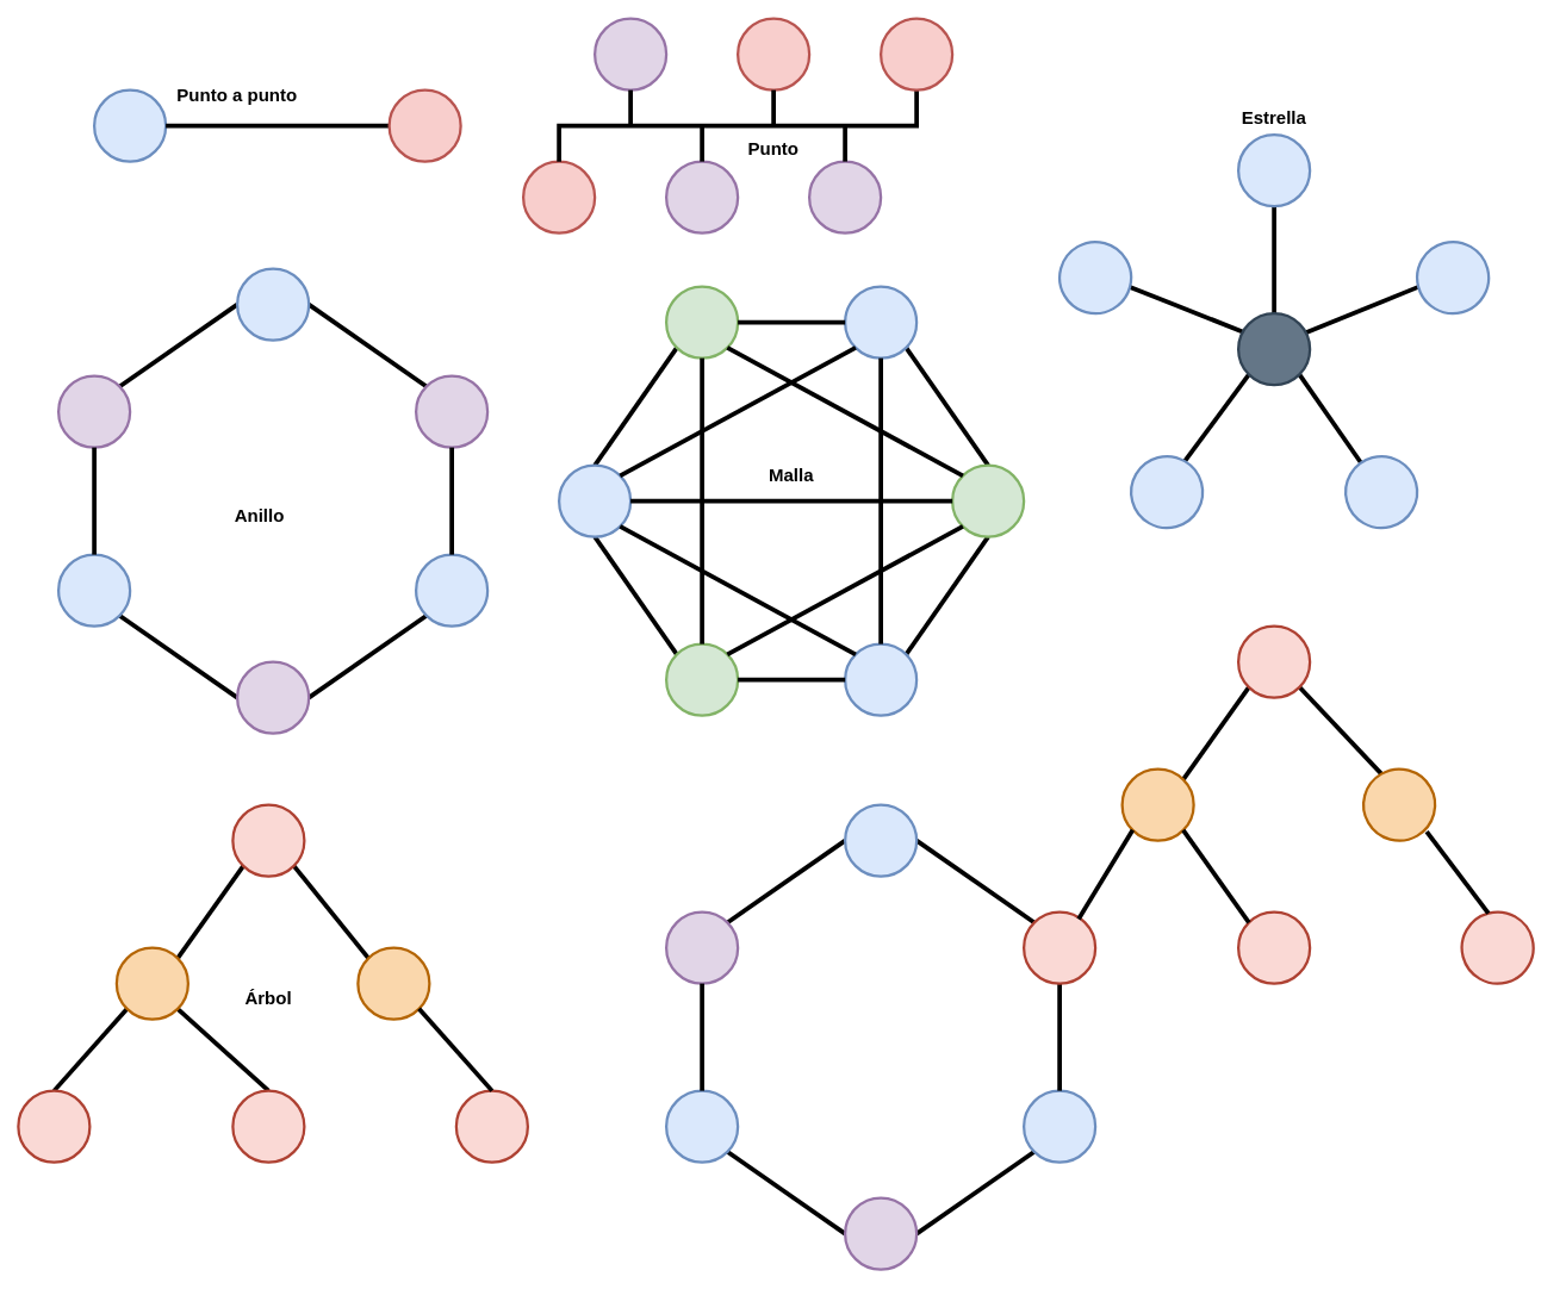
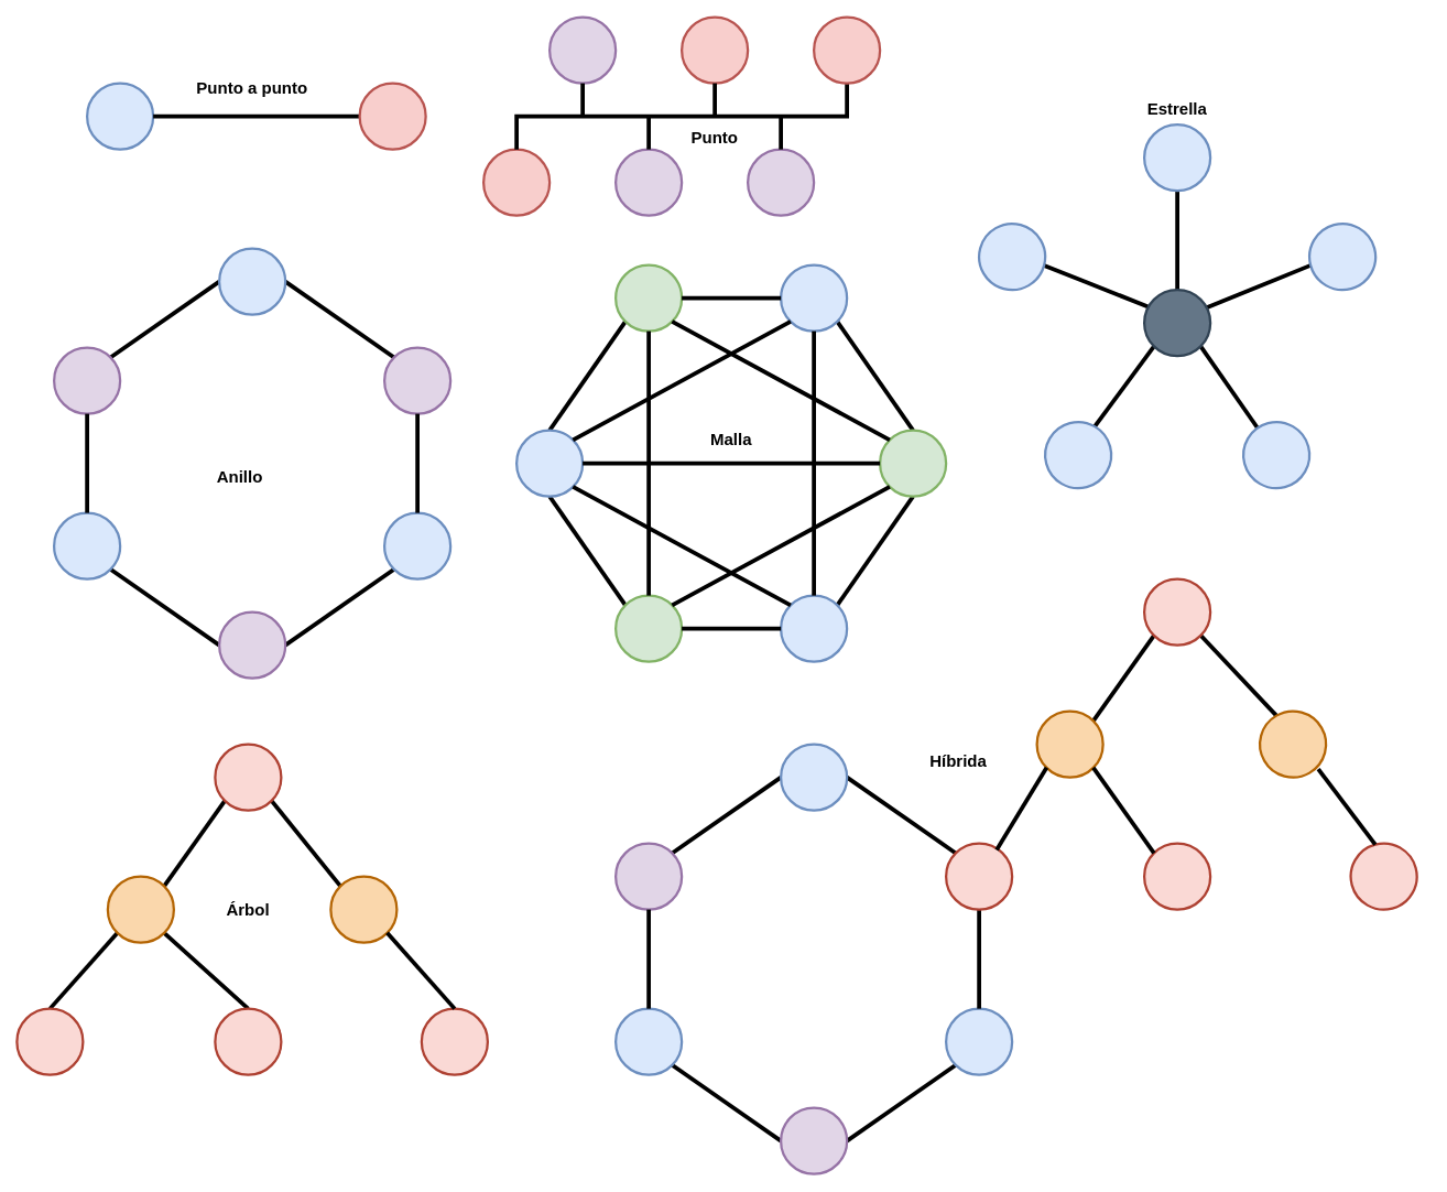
- <mxCell id="18" value="&lt;font style=&quot;font-size: 20px;&quot;&gt;&lt;b style=&quot;&quot;&gt;Punto a punto&lt;/b&gt;&lt;/font&gt;" style="text;html=1;align=center;verticalAlign=middle;whiteSpace=wrap;rounded=0;" parent="1" vertex="1"><mxGeometry x="195" y="90" width="140" height="30" as="geometry" /></mxCell>
+ <mxCell id="18" value="&lt;font style=&quot;font-size: 20px;&quot;&gt;&lt;b style=&quot;&quot;&gt;Punto a punto&lt;/b&gt;&lt;/font&gt;" style="text;html=1;align=center;verticalAlign=middle;whiteSpace=wrap;rounded=0;" parent="1" vertex="1"><mxGeometry x="235" y="90" width="140" height="30" as="geometry" /></mxCell>
+ <mxCell id="98" value="&lt;font style=&quot;font-size: 20px;&quot;&gt;&lt;b style=&quot;&quot;&gt;Híbrida&lt;/b&gt;&lt;/font&gt;" style="text;html=1;align=center;verticalAlign=middle;whiteSpace=wrap;rounded=0;" parent="75" vertex="1"><mxGeometry x="360" y="210" width="110" height="20" as="geometry" /></mxCell>
- <mxCell id="74" value="&lt;font style=&quot;font-size: 20px;&quot;&gt;&lt;b style=&quot;&quot;&gt;Árbol&lt;/b&gt;&lt;/font&gt;" style="text;html=1;align=center;verticalAlign=middle;whiteSpace=wrap;rounded=0;" parent="1" vertex="1"><mxGeometry x="245" y="1105" width="110" height="20" as="geometry" /></mxCell>
+ <mxCell id="74" value="&lt;font style=&quot;font-size: 20px;&quot;&gt;&lt;b style=&quot;&quot;&gt;Árbol&lt;/b&gt;&lt;/font&gt;" style="text;html=1;align=center;verticalAlign=middle;whiteSpace=wrap;rounded=0;" parent="1" vertex="1"><mxGeometry x="245" y="1090" width="110" height="20" as="geometry" /></mxCell>
